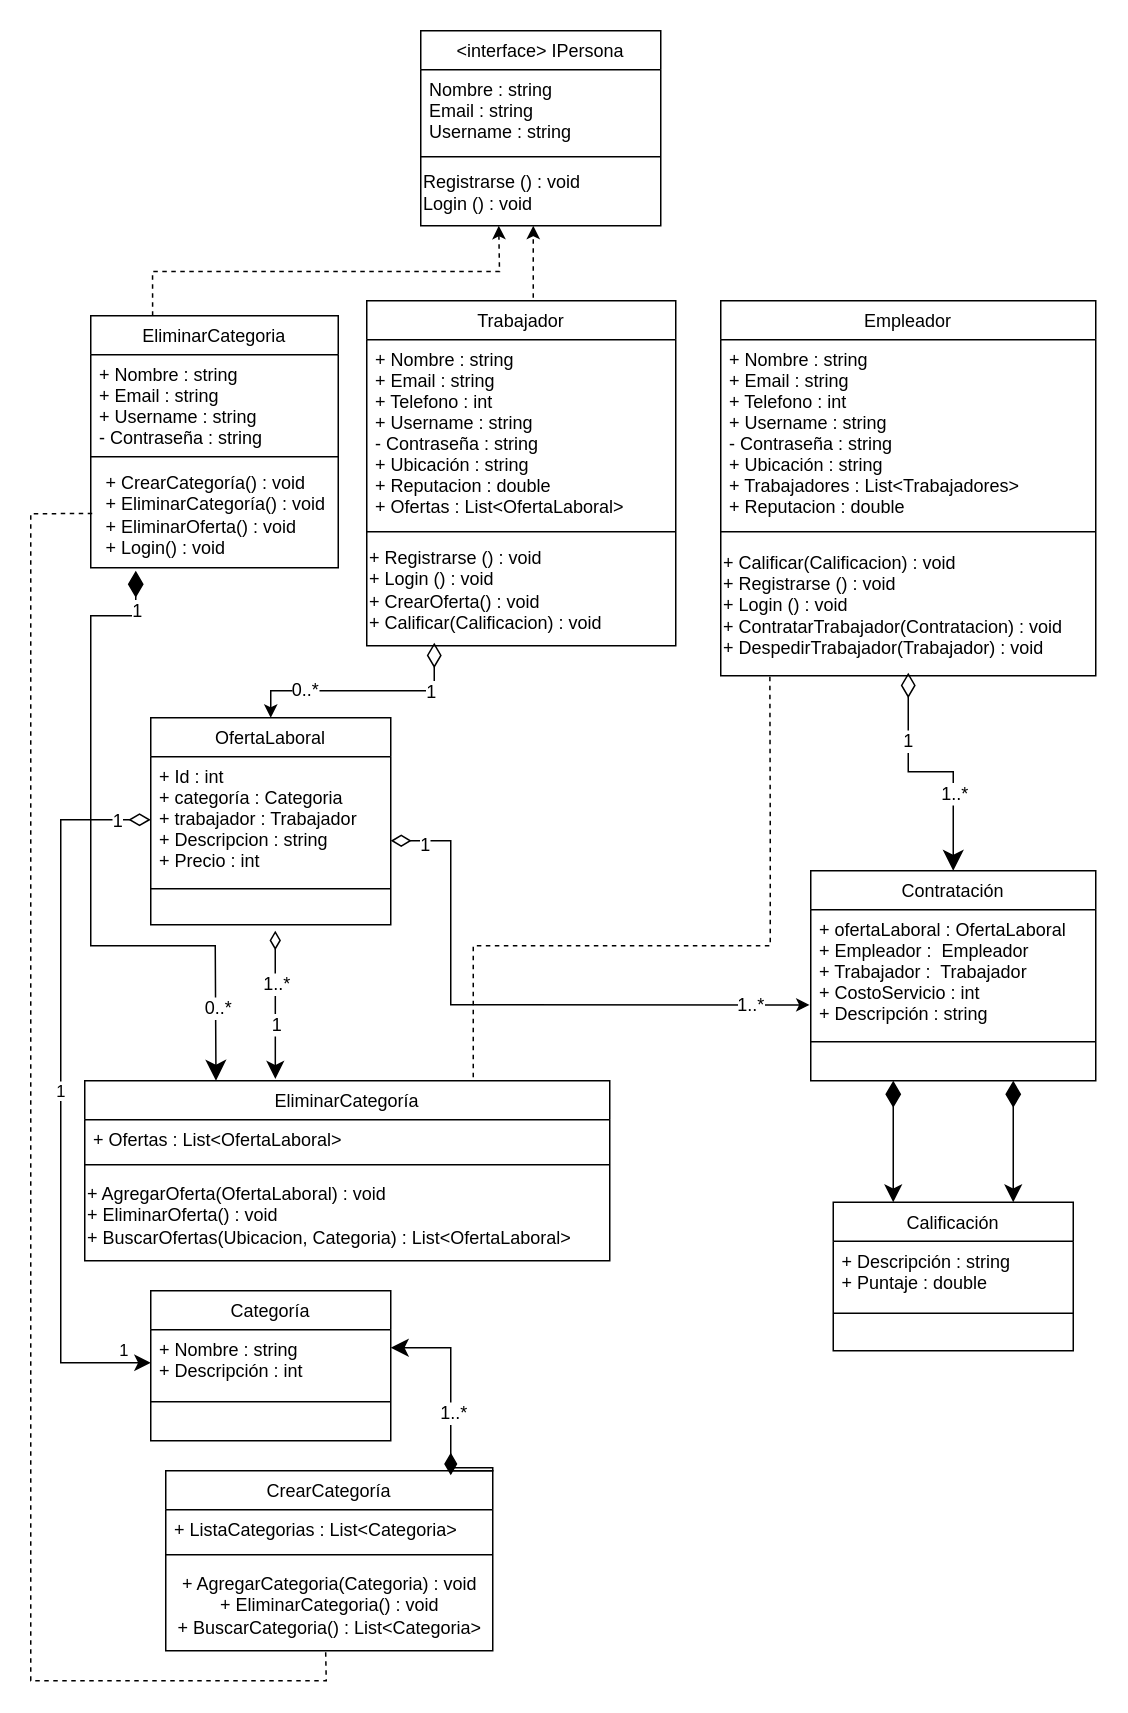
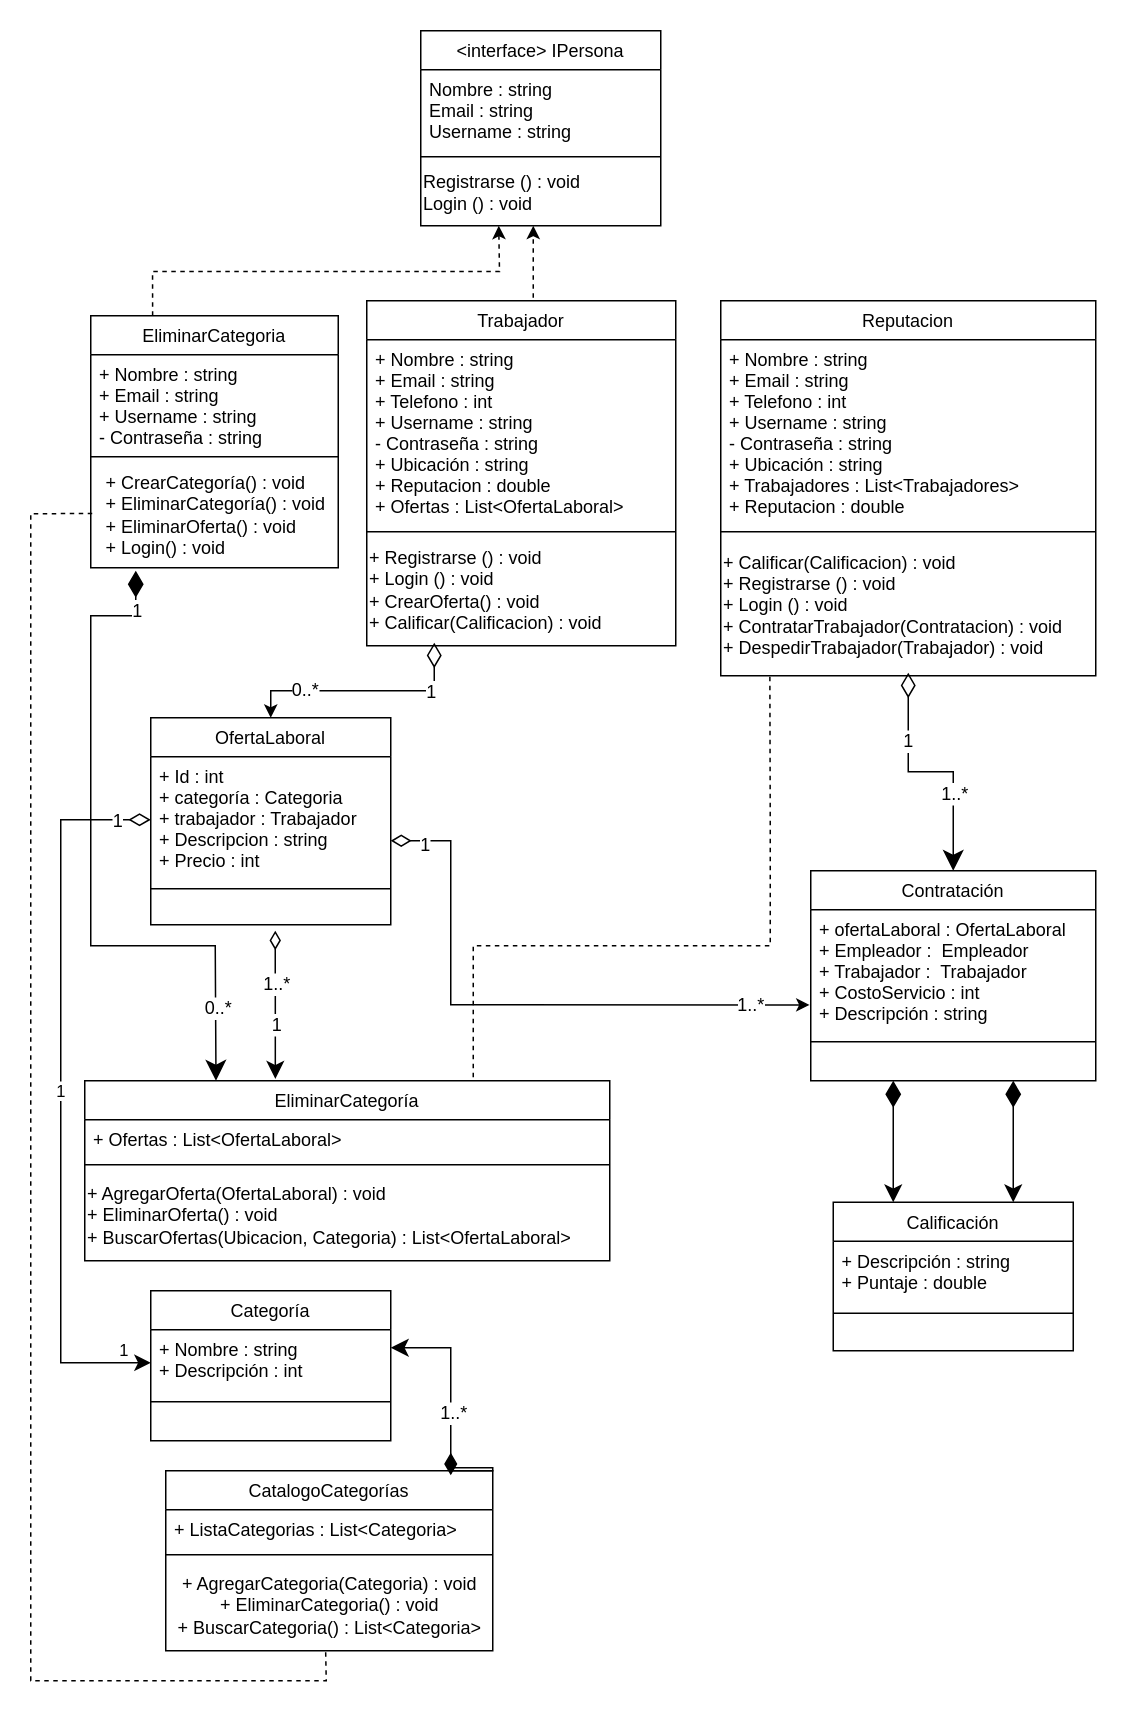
- <mxCell id="7" value="Empleador" style="swimlane;fontStyle=0;align=center;verticalAlign=top;childLayout=stackLayout;horizontal=1;startSize=26;horizontalStack=0;resizeParent=1;resizeLast=0;collapsible=1;marginBottom=0;rounded=0;shadow=0;strokeWidth=1;" parent="1" vertex="1"><mxGeometry x="480" y="200" width="250" height="250" as="geometry"><mxRectangle x="230" y="140" width="160" height="26" as="alternateBounds" /></mxGeometry></mxCell>
+ <mxCell id="7" value="Reputacion" style="swimlane;fontStyle=0;align=center;verticalAlign=top;childLayout=stackLayout;horizontal=1;startSize=26;horizontalStack=0;resizeParent=1;resizeLast=0;collapsible=1;marginBottom=0;rounded=0;shadow=0;strokeWidth=1;" parent="1" vertex="1"><mxGeometry x="480" y="200" width="250" height="250" as="geometry"><mxRectangle x="230" y="140" width="160" height="26" as="alternateBounds" /></mxGeometry></mxCell>
- <mxCell id="51" value="CrearCategoría" style="swimlane;fontStyle=0;align=center;verticalAlign=top;childLayout=stackLayout;horizontal=1;startSize=26;horizontalStack=0;resizeParent=1;resizeLast=0;collapsible=1;marginBottom=0;rounded=0;shadow=0;strokeWidth=1;" parent="1" vertex="1"><mxGeometry x="110" y="980" width="218" height="120" as="geometry"><mxRectangle x="230" y="140" width="160" height="26" as="alternateBounds" /></mxGeometry></mxCell>
+ <mxCell id="51" value="CatalogoCategorías" style="swimlane;fontStyle=0;align=center;verticalAlign=top;childLayout=stackLayout;horizontal=1;startSize=26;horizontalStack=0;resizeParent=1;resizeLast=0;collapsible=1;marginBottom=0;rounded=0;shadow=0;strokeWidth=1;" parent="1" vertex="1"><mxGeometry x="110" y="980" width="218" height="120" as="geometry"><mxRectangle x="230" y="140" width="160" height="26" as="alternateBounds" /></mxGeometry></mxCell>
